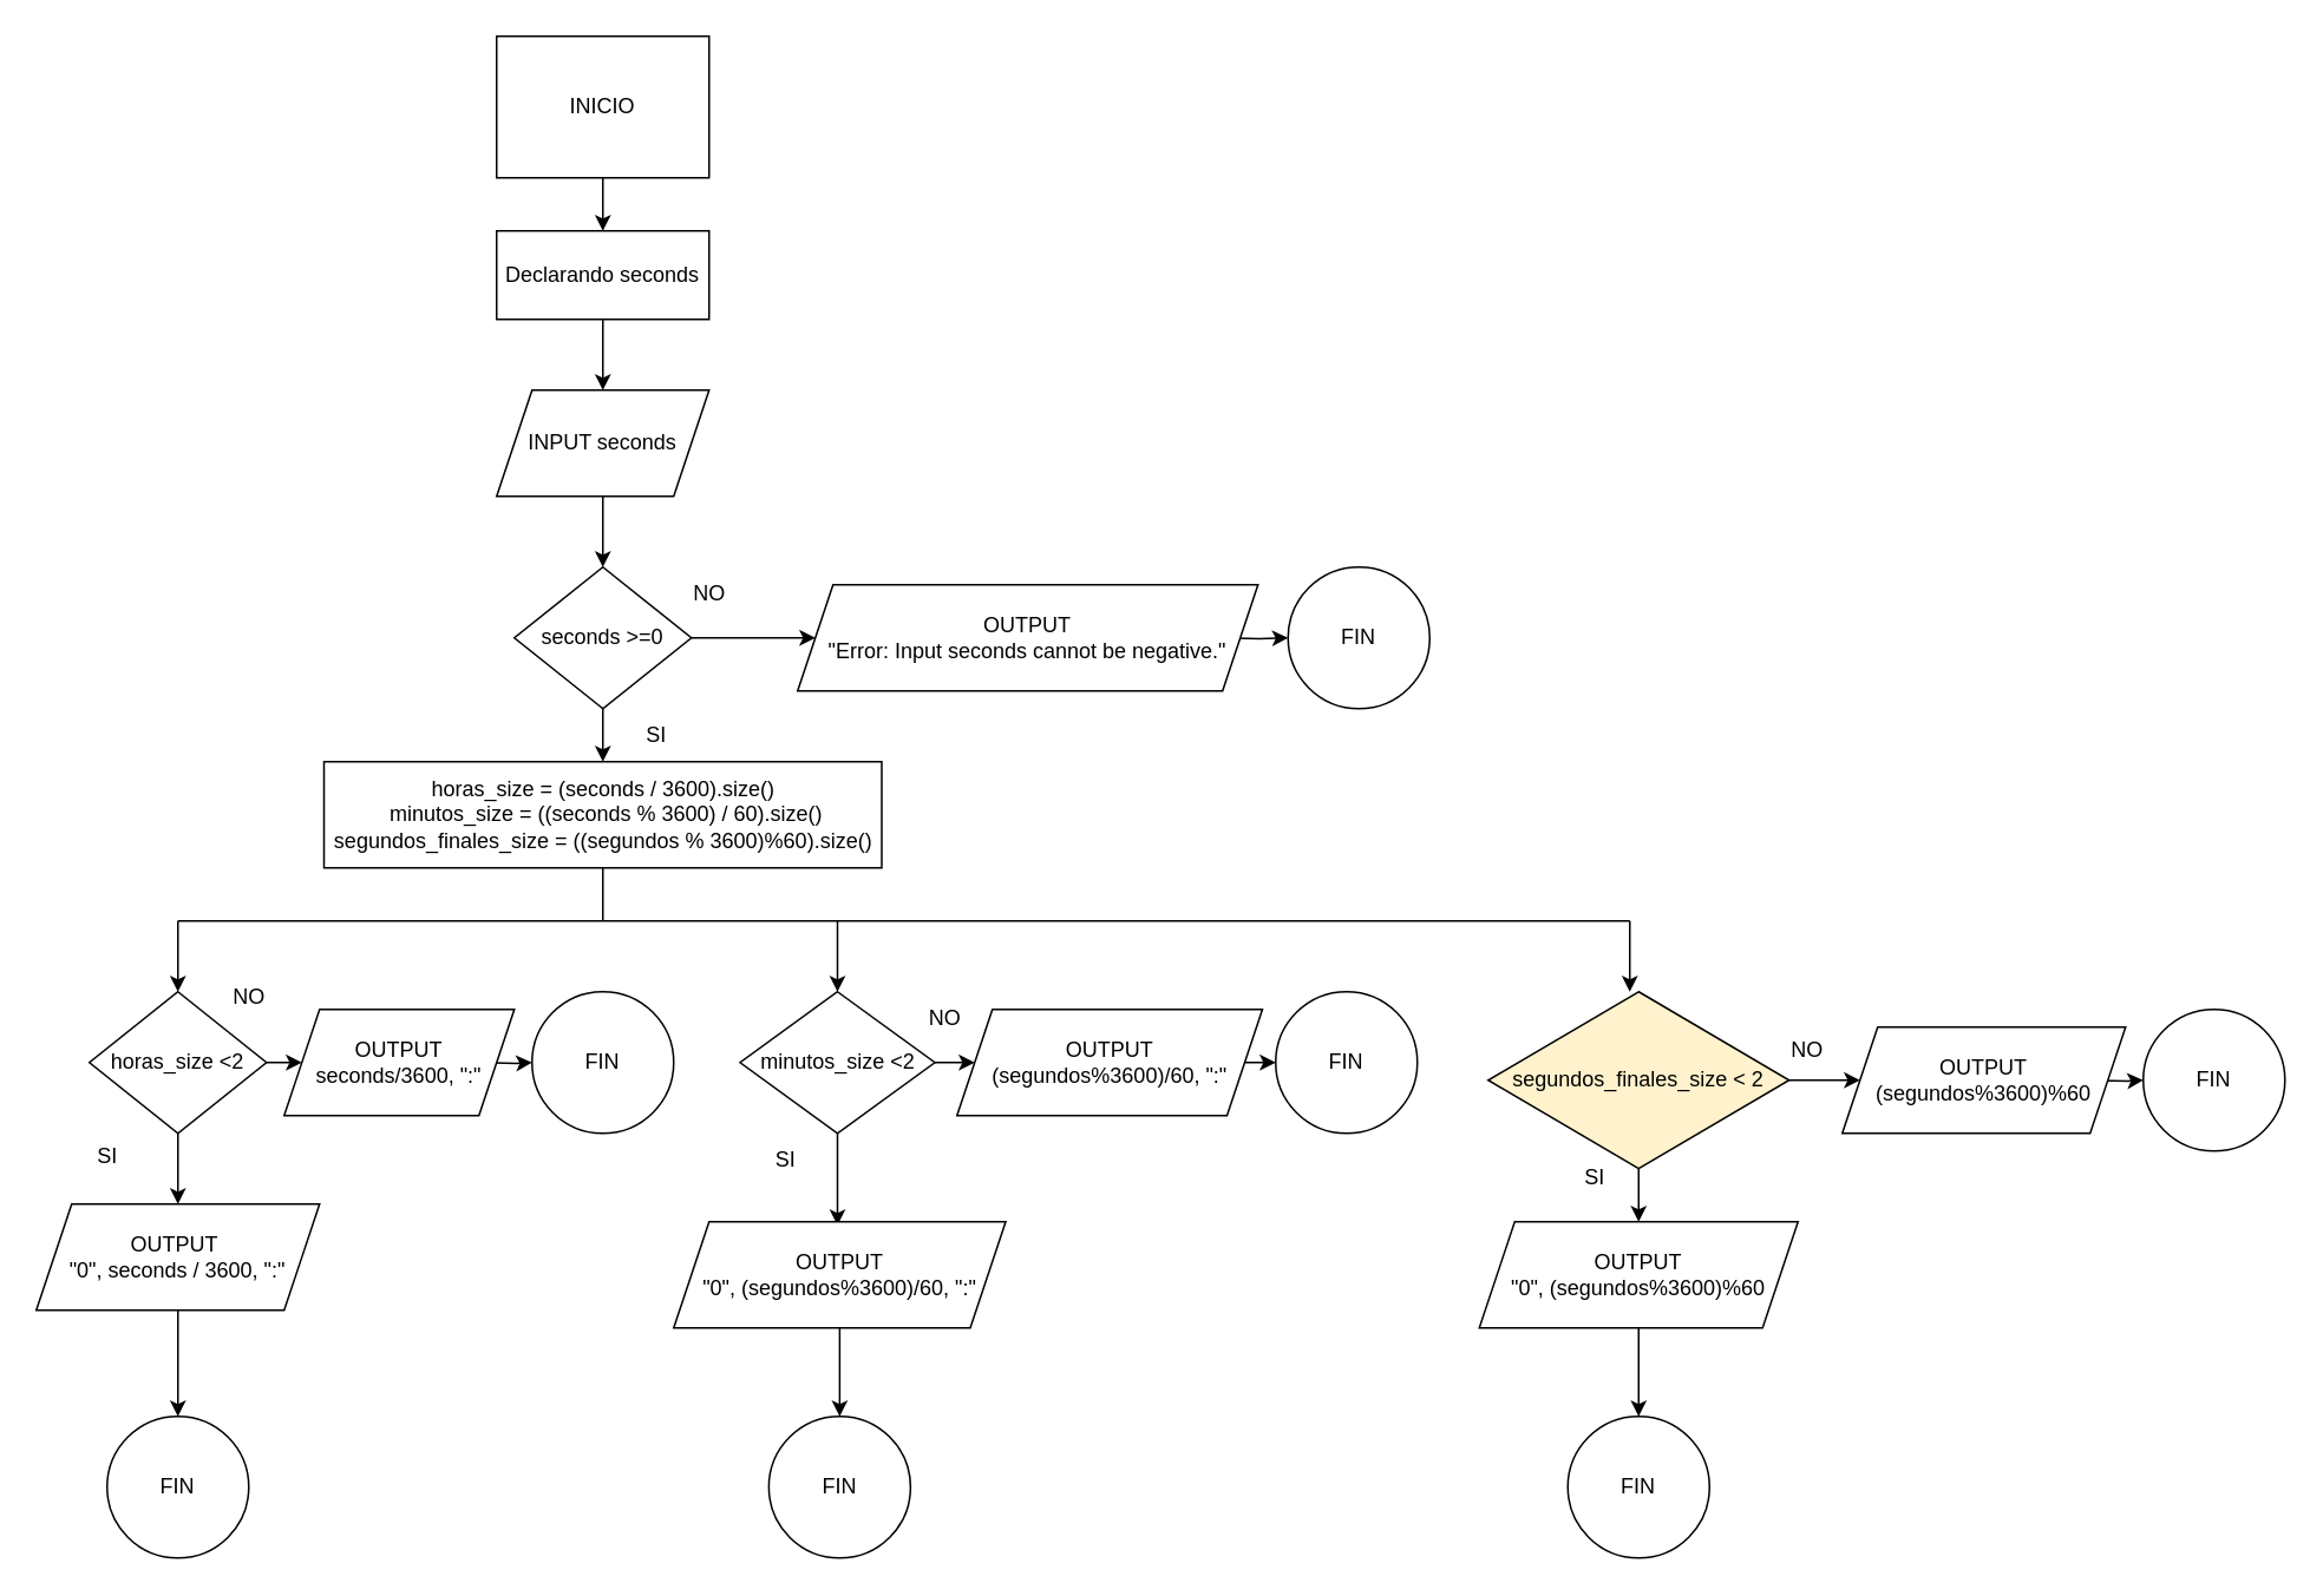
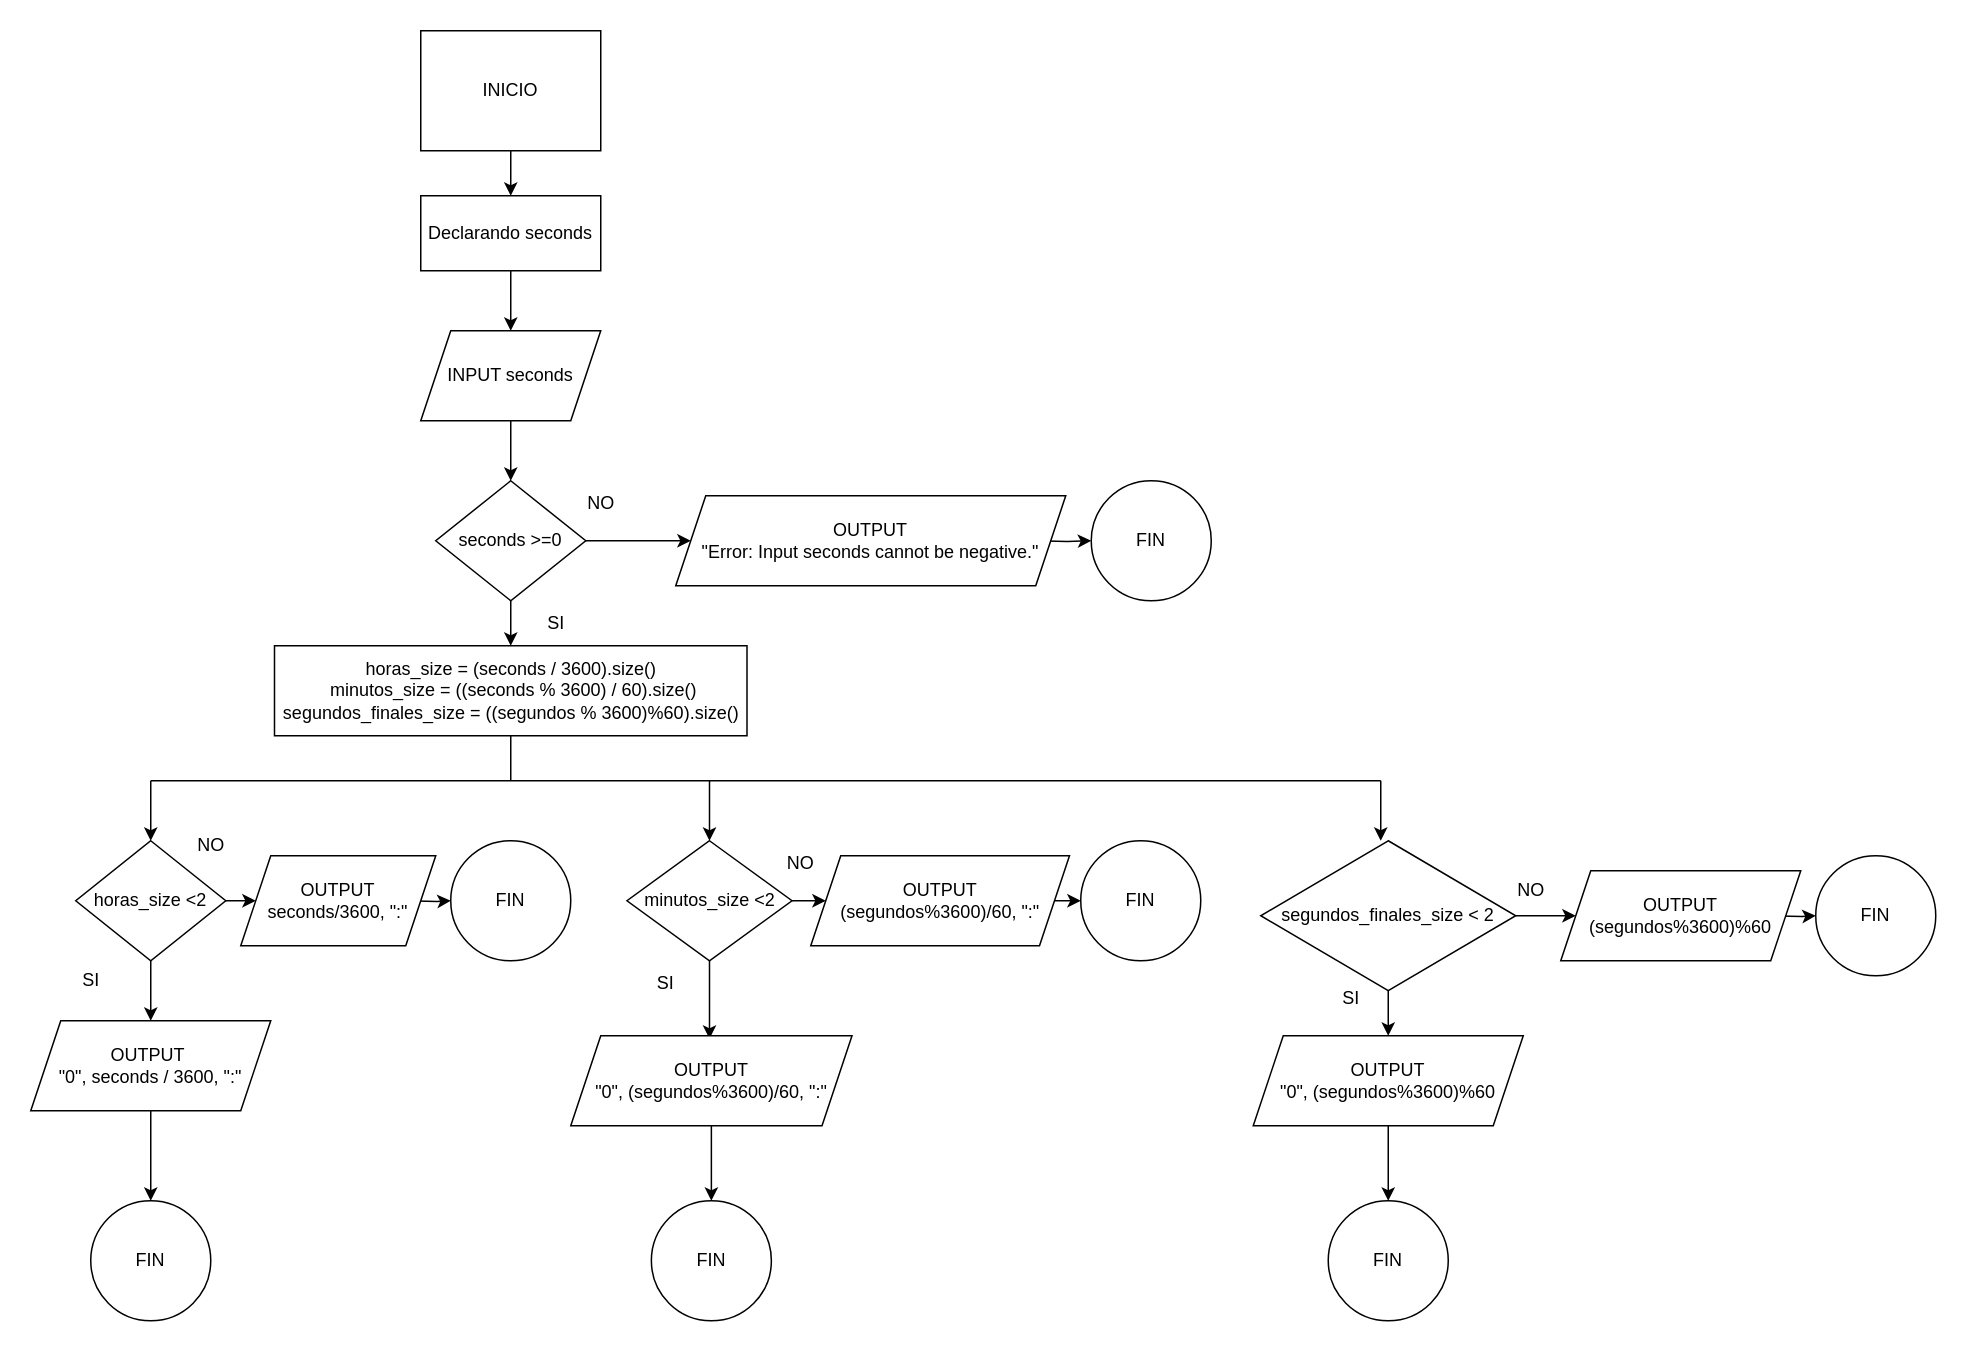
- <mxCell id="22" value="segundos_finales_size &amp;lt; 2" style="rhombus;whiteSpace=wrap;html=1;fillColor=#fff2cc;" vertex="1" parent="1"><mxGeometry x="840" y="560" width="170" height="100" as="geometry" /></mxCell>
+ <mxCell id="22" value="segundos_finales_size &amp;lt; 2" style="rhombus;whiteSpace=wrap;html=1;" vertex="1" parent="1"><mxGeometry x="840" y="560" width="170" height="100" as="geometry" /></mxCell>
